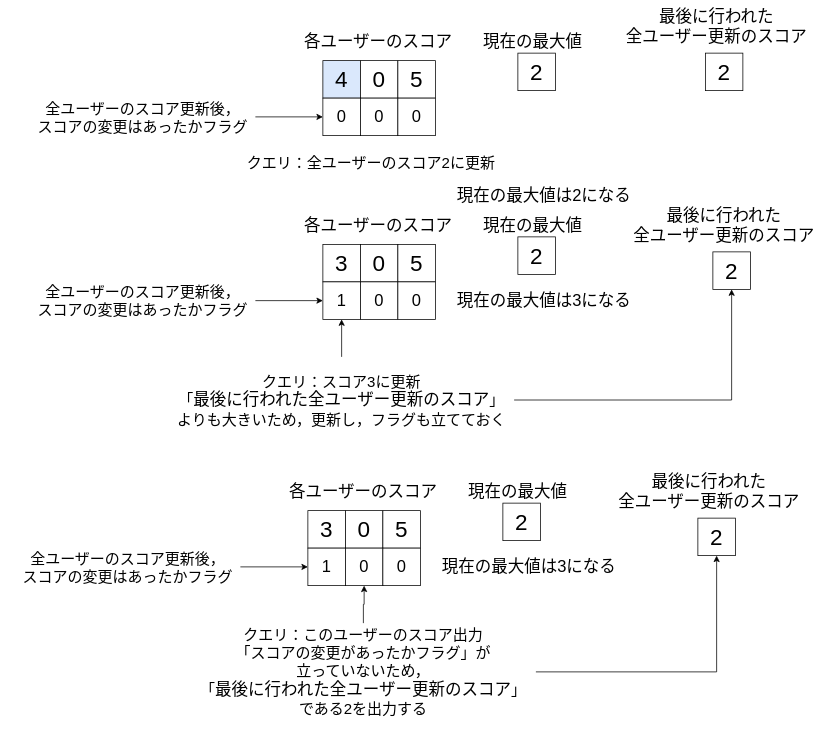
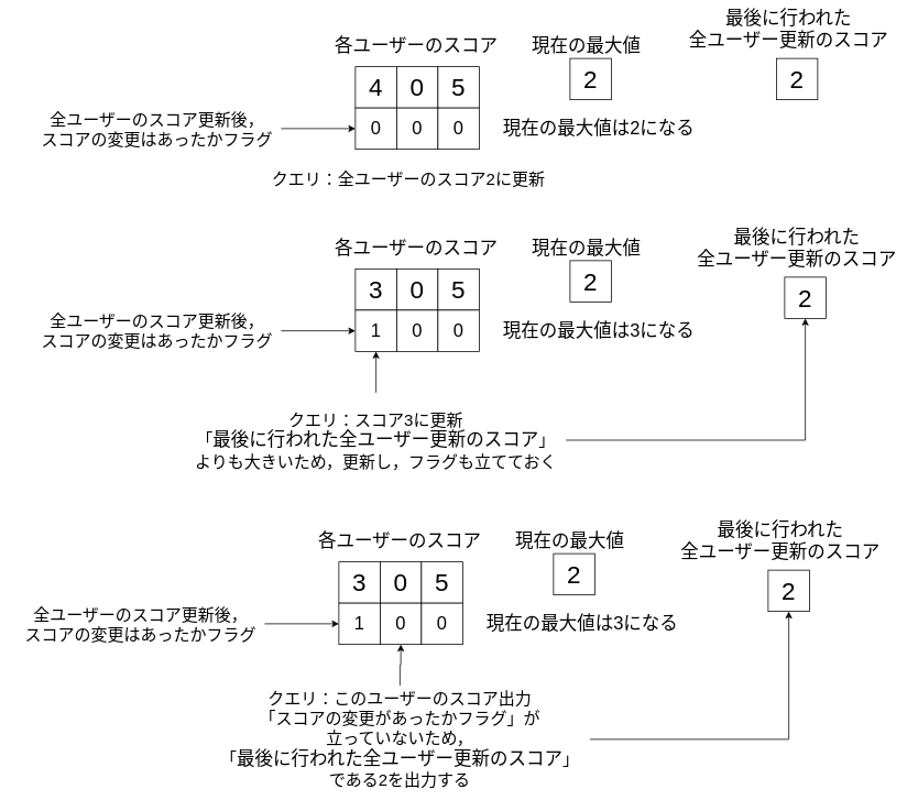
- <mxCell id="2" value="&lt;font style=&quot;font-size: 30px&quot;&gt;4&lt;/font&gt;" style="whiteSpace=wrap;html=1;aspect=fixed;fillColor=#dae8fc;" vertex="1" parent="1"><mxGeometry x="430" y="80" width="50" height="50" as="geometry" /></mxCell>
+ <mxCell id="2" value="&lt;font style=&quot;font-size: 30px&quot;&gt;4&lt;/font&gt;" style="whiteSpace=wrap;html=1;aspect=fixed;" vertex="1" parent="1"><mxGeometry x="430" y="80" width="50" height="50" as="geometry" /></mxCell>
- <mxCell id="8" value="&lt;font style=&quot;font-size: 22px&quot;&gt;現在の最大値は2になる&lt;/font&gt;" style="text;html=1;strokeColor=none;fillColor=none;align=center;verticalAlign=middle;whiteSpace=wrap;rounded=0;" vertex="1" parent="1"><mxGeometry x="600" y="245" width="250" height="30" as="geometry" /></mxCell>
+ <mxCell id="8" value="&lt;font style=&quot;font-size: 22px&quot;&gt;現在の最大値は2になる&lt;/font&gt;" style="text;html=1;strokeColor=none;fillColor=none;align=center;verticalAlign=middle;whiteSpace=wrap;rounded=0;" vertex="1" parent="1"><mxGeometry x="600" y="140" width="250" height="30" as="geometry" /></mxCell>
